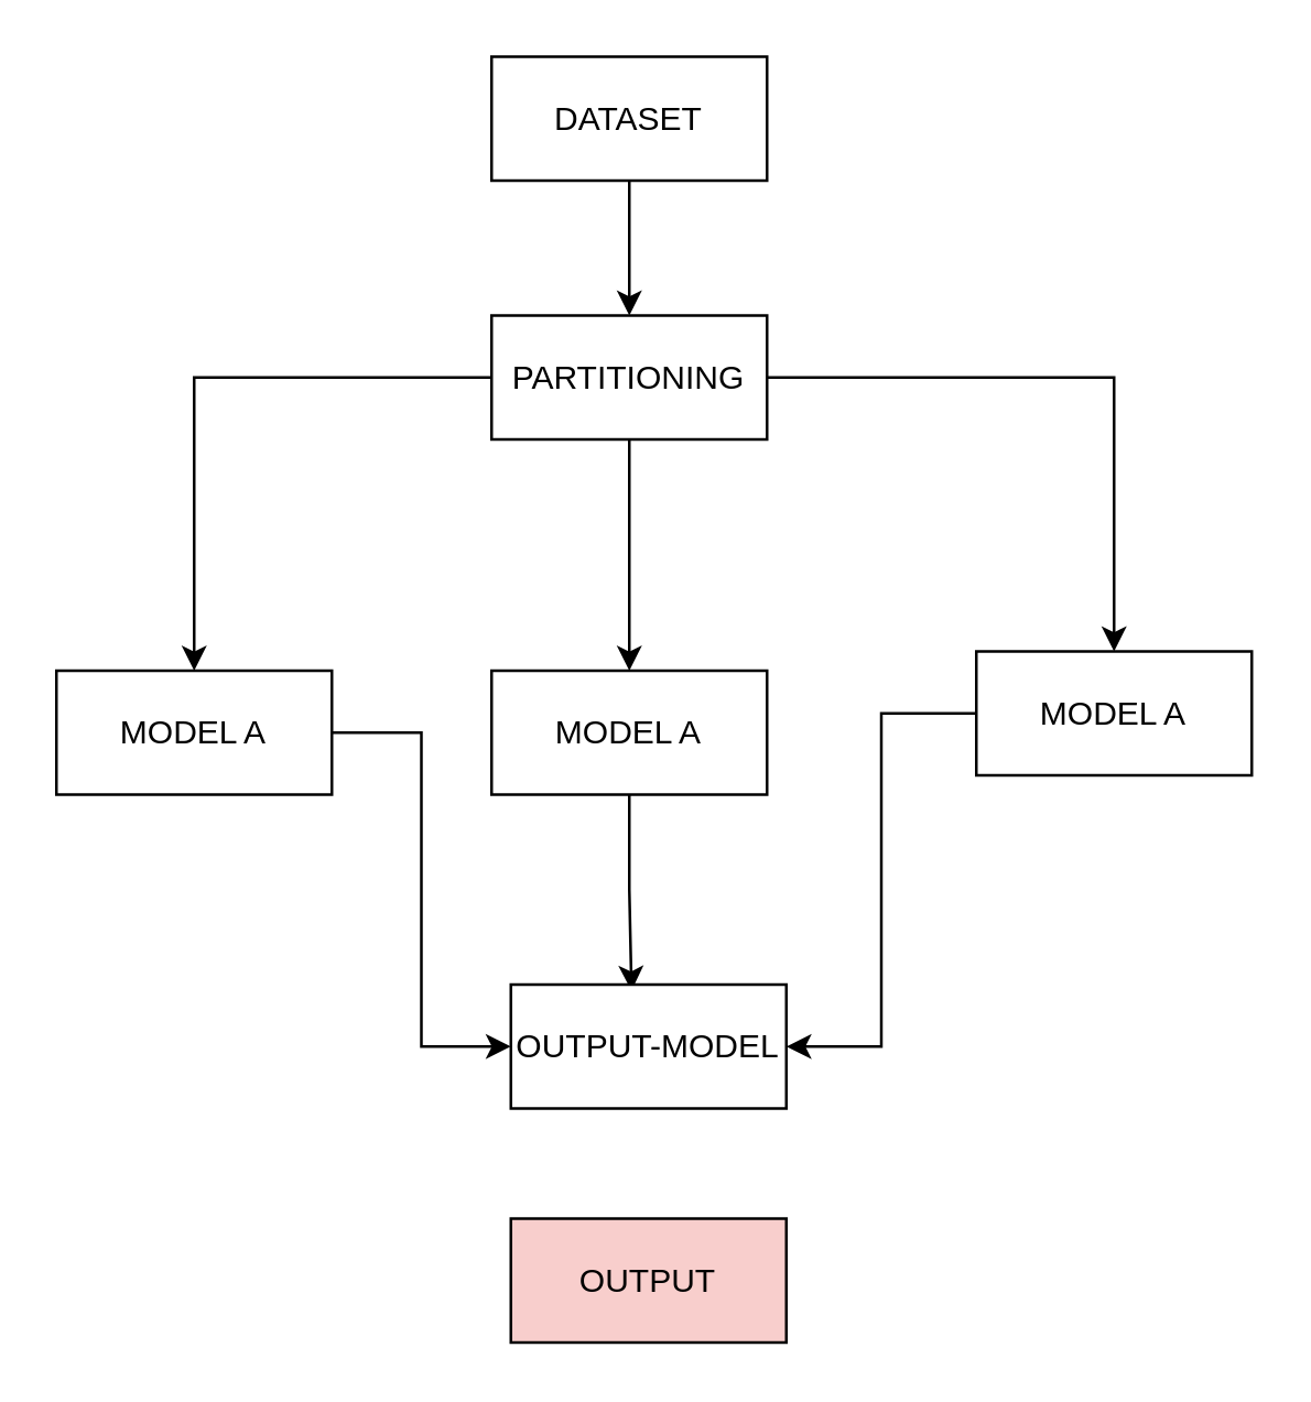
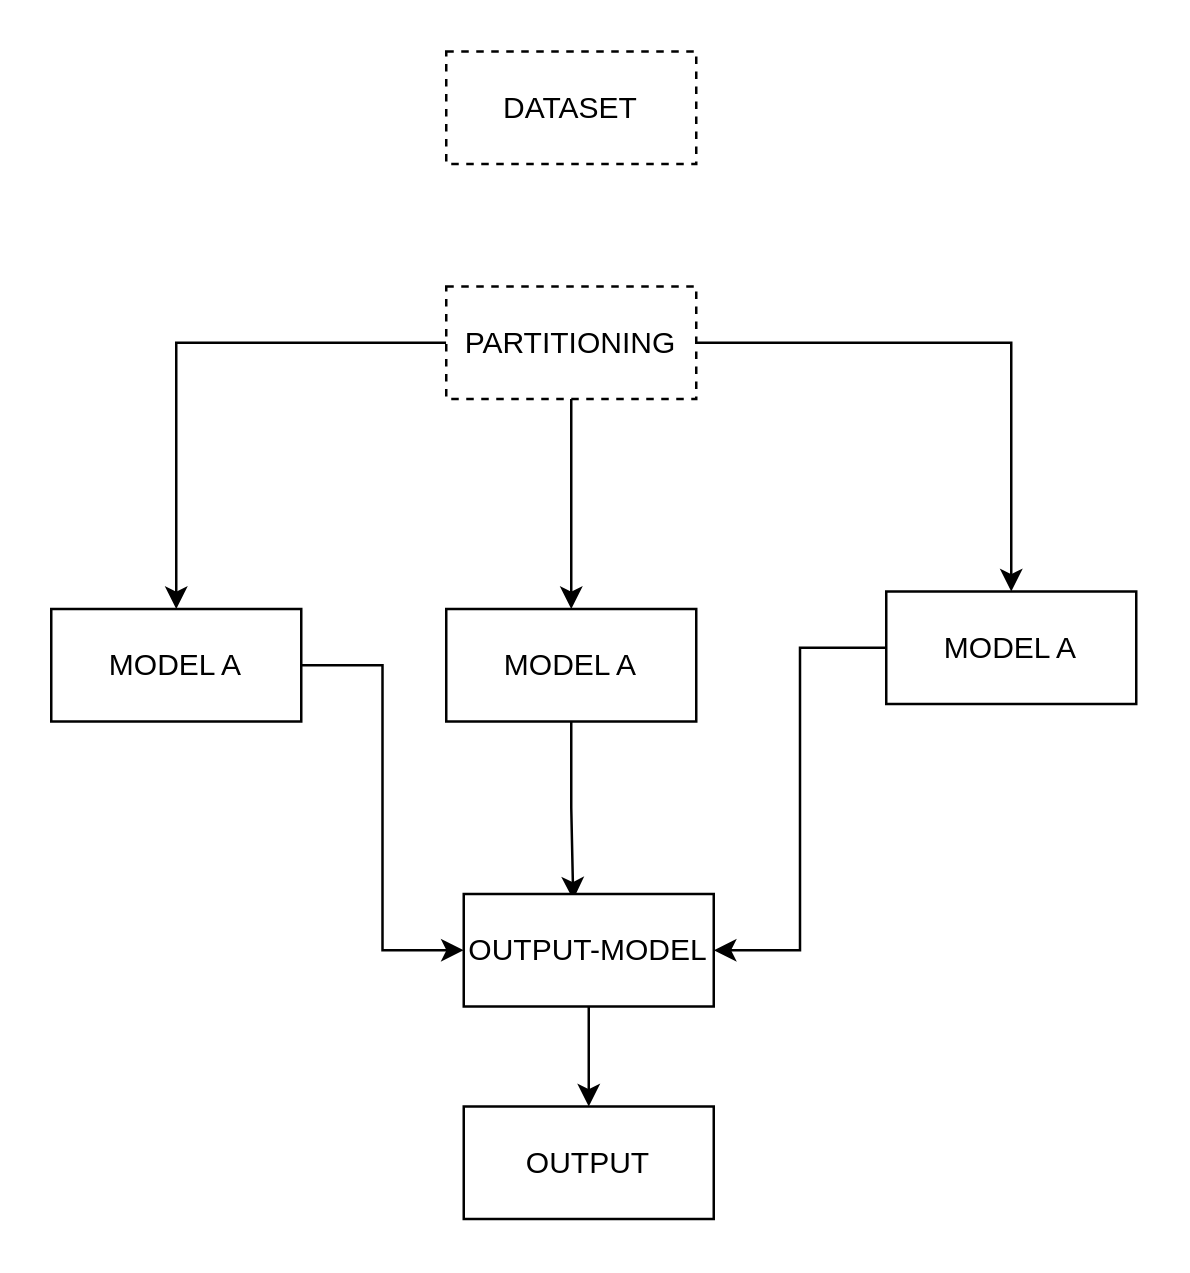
- <mxCell id="9" value="DATASET" style="rounded=0;whiteSpace=wrap;html=1;" vertex="1" parent="1"><mxGeometry x="178" y="20" width="100" height="45" as="geometry" /></mxCell>
+ <mxCell id="9" value="DATASET" style="rounded=0;whiteSpace=wrap;html=1;dashed=1;" vertex="1" parent="1"><mxGeometry x="178" y="20" width="100" height="45" as="geometry" /></mxCell>
- <mxCell id="8" style="edgeStyle=orthogonalEdgeStyle;rounded=0;orthogonalLoop=1;jettySize=auto;html=1;entryX=0.5;entryY=0;entryDx=0;entryDy=0;" edge="1" parent="1" source="9" target="13"><mxGeometry relative="1" as="geometry" /></mxCell>
- <mxCell id="13" value="PARTITIONING" style="rounded=0;whiteSpace=wrap;html=1;" vertex="1" parent="1"><mxGeometry x="178" y="114" width="100" height="45" as="geometry" /></mxCell>
+ <mxCell id="13" value="PARTITIONING" style="rounded=0;whiteSpace=wrap;html=1;dashed=1;" vertex="1" parent="1"><mxGeometry x="178" y="114" width="100" height="45" as="geometry" /></mxCell>
+ <mxCell id="6" style="edgeStyle=orthogonalEdgeStyle;rounded=0;orthogonalLoop=1;jettySize=auto;html=1;" edge="1" parent="1" source="7" target="16"><mxGeometry relative="1" as="geometry" /></mxCell>
- <mxCell id="16" value="OUTPUT" style="rounded=0;whiteSpace=wrap;html=1;fillColor=#f8cecc;" vertex="1" parent="1"><mxGeometry x="185" y="442" width="100" height="45" as="geometry" /></mxCell>
+ <mxCell id="16" value="OUTPUT" style="rounded=0;whiteSpace=wrap;html=1;" vertex="1" parent="1"><mxGeometry x="185" y="442" width="100" height="45" as="geometry" /></mxCell>
